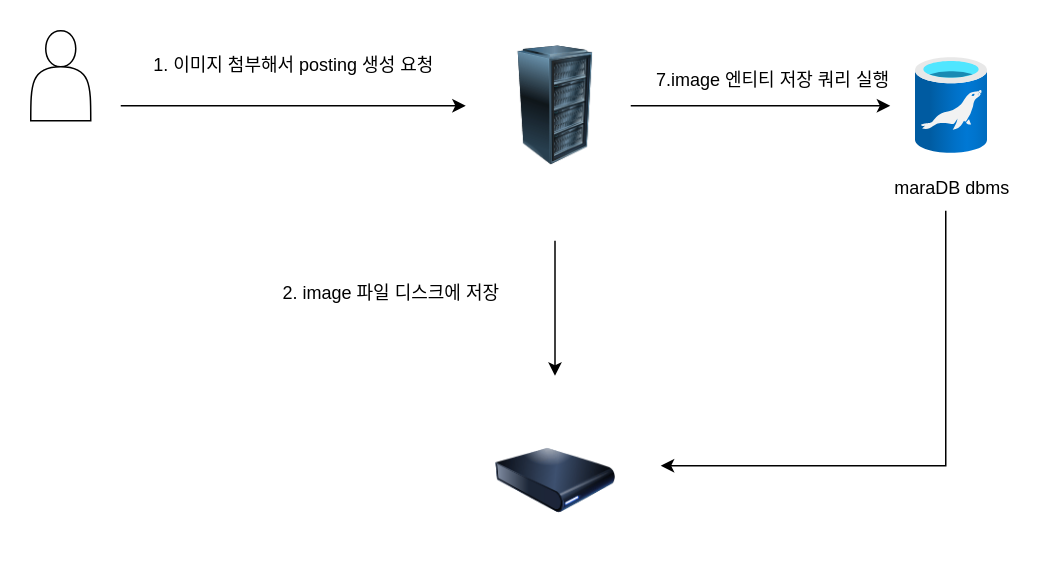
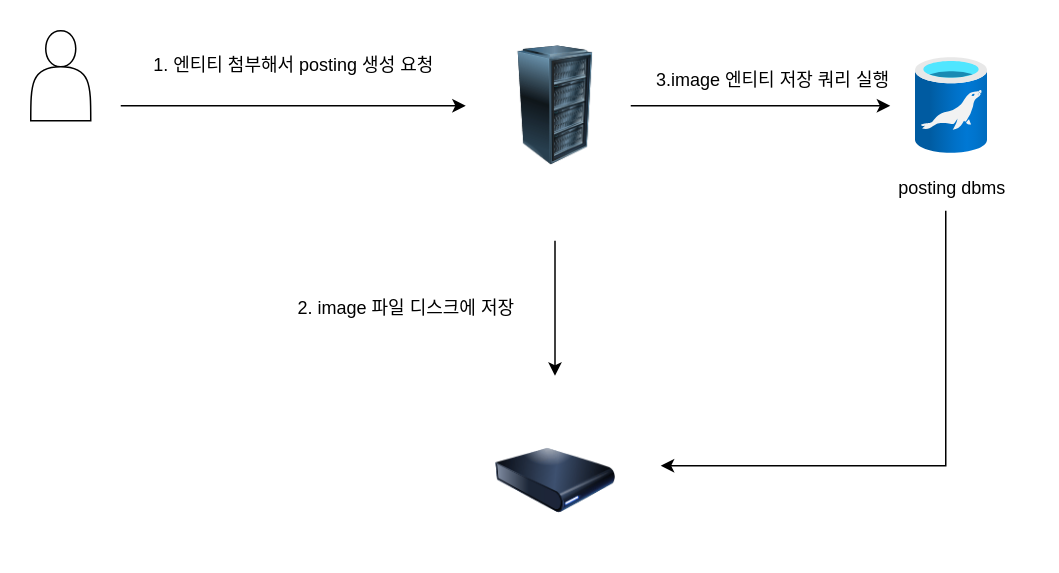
- <mxCell id="4" value="1. 이미지 첨부해서 posting 생성 요청" style="text;html=1;align=center;verticalAlign=middle;resizable=0;points=[];autosize=1;strokeColor=none;fillColor=none;" vertex="1" parent="1"><mxGeometry x="85" y="28" width="220" height="30" as="geometry" /></mxCell>
+ <mxCell id="4" value="1. 엔티티 첨부해서 posting 생성 요청" style="text;html=1;align=center;verticalAlign=middle;resizable=0;points=[];autosize=1;strokeColor=none;fillColor=none;" vertex="1" parent="1"><mxGeometry x="85" y="28" width="220" height="30" as="geometry" /></mxCell>
- <mxCell id="10" value="7.&lt;span style=&quot;background-color: transparent; color: light-dark(rgb(0, 0, 0), rgb(255, 255, 255));&quot;&gt;image 엔티티 저장 쿼리 실행&lt;/span&gt;" style="text;html=1;align=center;verticalAlign=middle;whiteSpace=wrap;rounded=0;" vertex="1" parent="1"><mxGeometry x="410" y="38" width="210" height="30" as="geometry" /></mxCell>
+ <mxCell id="10" value="3.&lt;span style=&quot;background-color: transparent; color: light-dark(rgb(0, 0, 0), rgb(255, 255, 255));&quot;&gt;image 엔티티 저장 쿼리 실행&lt;/span&gt;" style="text;html=1;align=center;verticalAlign=middle;whiteSpace=wrap;rounded=0;" vertex="1" parent="1"><mxGeometry x="410" y="38" width="210" height="30" as="geometry" /></mxCell>
- <mxCell id="13" value="maraDB dbms" style="text;html=1;align=center;verticalAlign=middle;resizable=0;points=[];autosize=1;strokeColor=none;fillColor=none;" vertex="1" parent="1"><mxGeometry x="584" y="110" width="100" height="30" as="geometry" /></mxCell>
+ <mxCell id="13" value="posting dbms" style="text;html=1;align=center;verticalAlign=middle;resizable=0;points=[];autosize=1;strokeColor=none;fillColor=none;" vertex="1" parent="1"><mxGeometry x="584" y="110" width="100" height="30" as="geometry" /></mxCell>
- <mxCell id="9" value="2. image 파일 디스크에 저장" style="text;html=1;align=center;verticalAlign=middle;resizable=0;points=[];autosize=1;strokeColor=none;fillColor=none;" vertex="1" parent="1"><mxGeometry x="170" y="180" width="180" height="30" as="geometry" /></mxCell>
+ <mxCell id="9" value="2. image 파일 디스크에 저장" style="text;html=1;align=center;verticalAlign=middle;resizable=0;points=[];autosize=1;strokeColor=none;fillColor=none;" vertex="1" parent="1"><mxGeometry x="180" y="190" width="180" height="30" as="geometry" /></mxCell>
